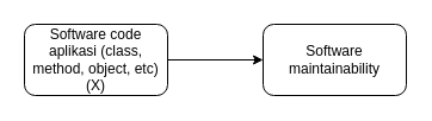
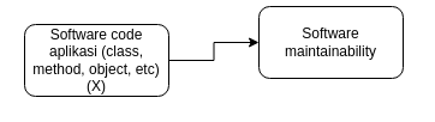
- <mxCell id="4" value="Software maintainability" style="rounded=1;whiteSpace=wrap;html=1;" vertex="1" parent="1"><mxGeometry x="220" y="20" width="120" height="60" as="geometry" /></mxCell>
+ <mxCell id="4" value="Software maintainability" style="rounded=1;whiteSpace=wrap;html=1;" vertex="1" parent="1"><mxGeometry x="215" y="5" width="120" height="60" as="geometry" /></mxCell>
